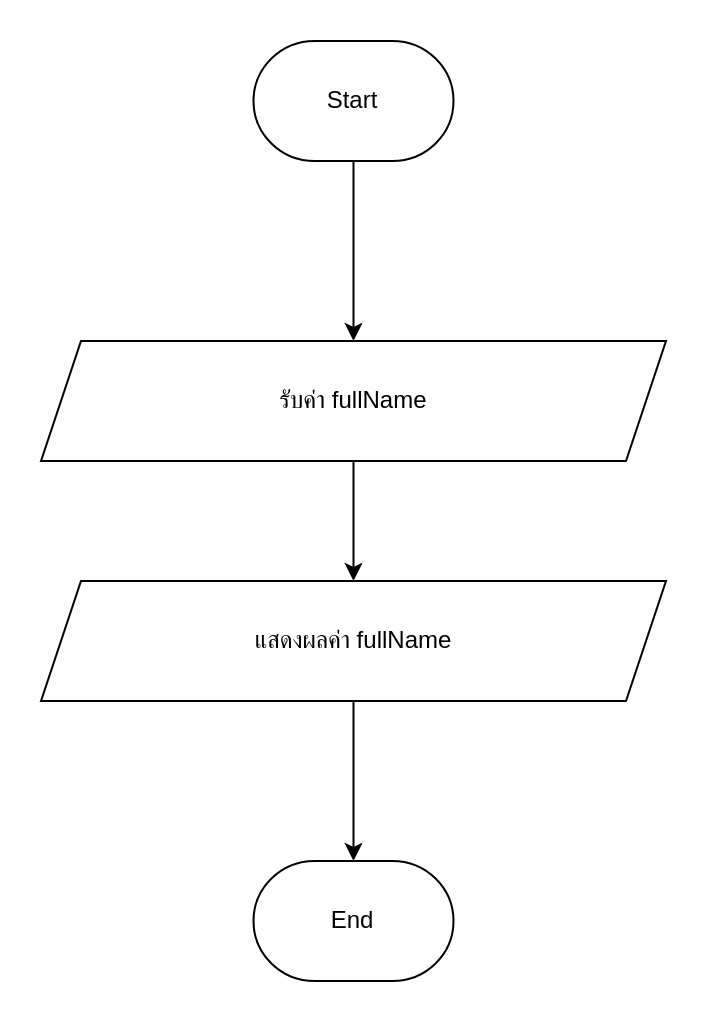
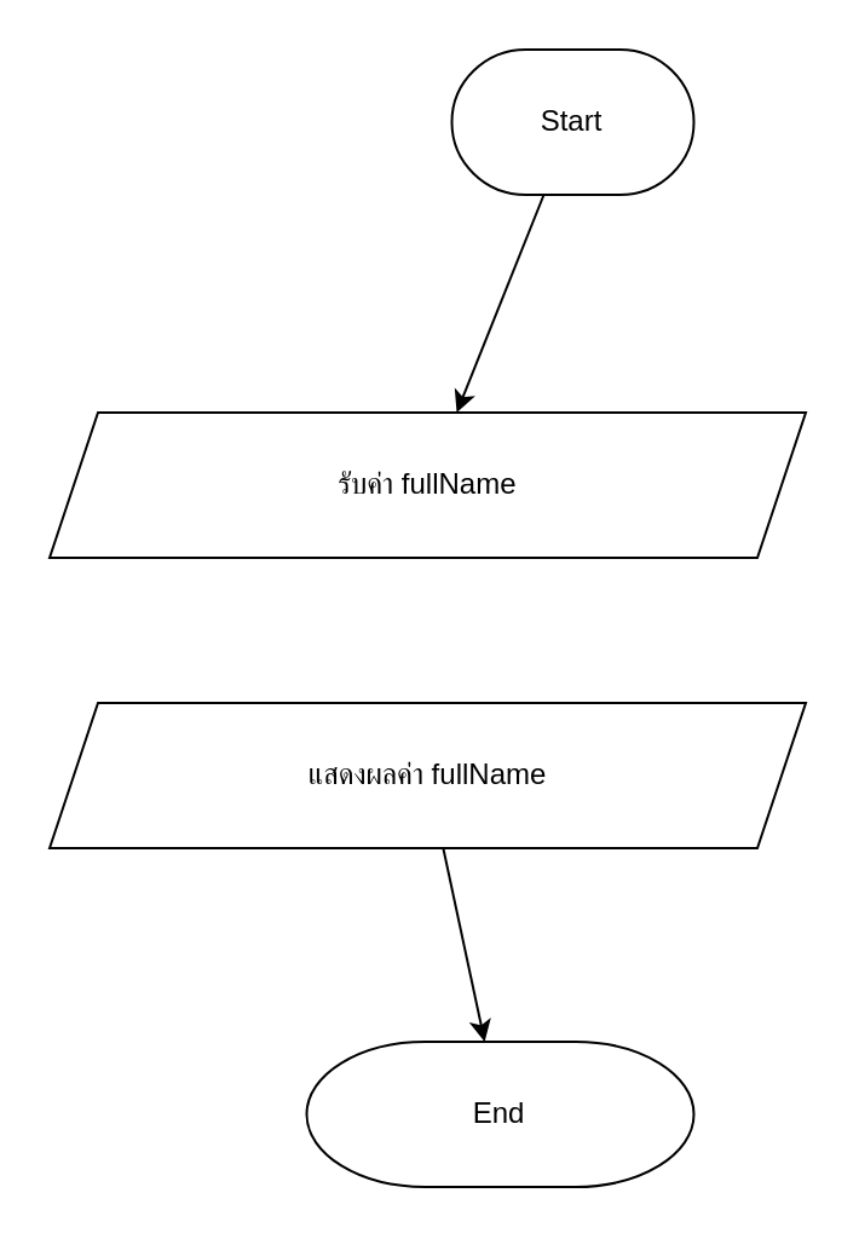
- <mxCell id="5" value="Start" style="strokeWidth=1;html=1;shape=mxgraph.flowchart.terminator;whiteSpace=wrap;" vertex="1" parent="1"><mxGeometry x="126.25" y="20" width="100" height="60" as="geometry" /></mxCell>
+ <mxCell id="5" value="Start" style="strokeWidth=1;html=1;shape=mxgraph.flowchart.terminator;whiteSpace=wrap;" vertex="1" parent="1"><mxGeometry x="186.25" y="20" width="100" height="60" as="geometry" /></mxCell>
- <mxCell id="2" value="" style="edgeStyle=none;html=1;" edge="1" parent="1" source="3" target="8"><mxGeometry relative="1" as="geometry" /></mxCell>
- <mxCell id="6" value="End" style="strokeWidth=1;html=1;shape=mxgraph.flowchart.terminator;whiteSpace=wrap;" vertex="1" parent="1"><mxGeometry x="126.25" y="430" width="100" height="60" as="geometry" /></mxCell>
+ <mxCell id="6" value="End" style="strokeWidth=1;html=1;shape=mxgraph.flowchart.terminator;whiteSpace=wrap;" vertex="1" parent="1"><mxGeometry x="126.25" y="430" width="160" height="60" as="geometry" /></mxCell>
